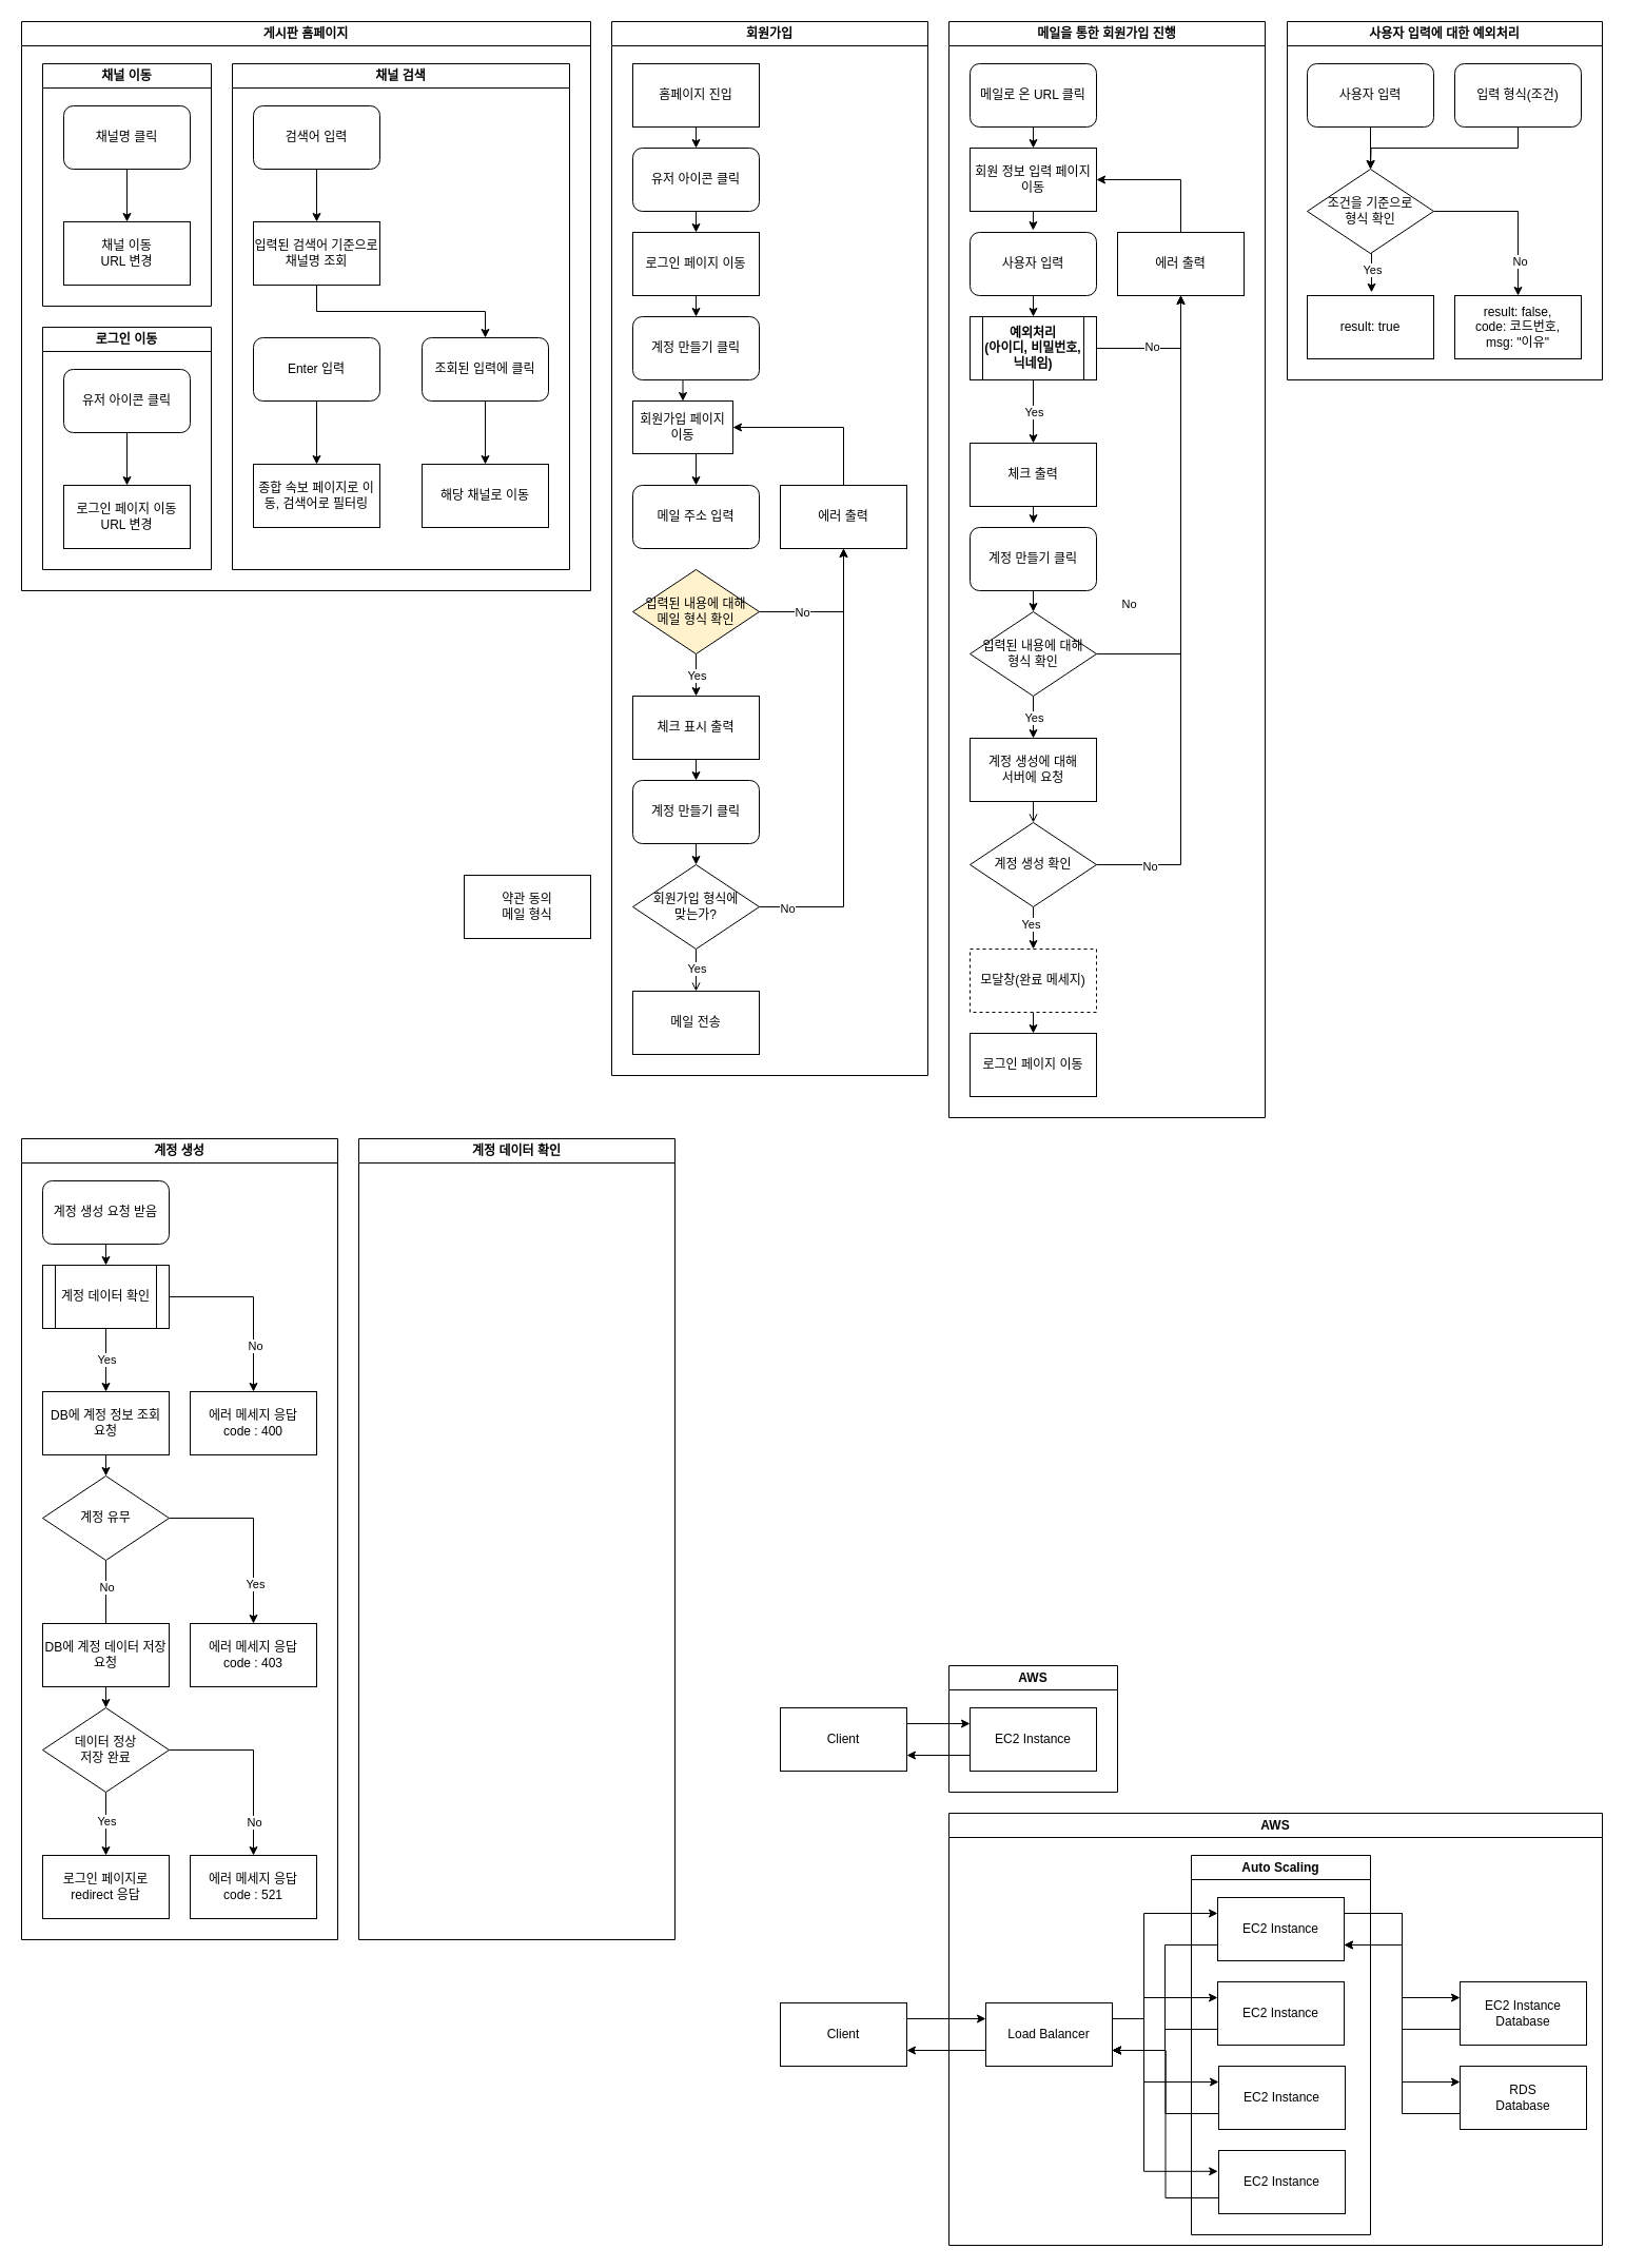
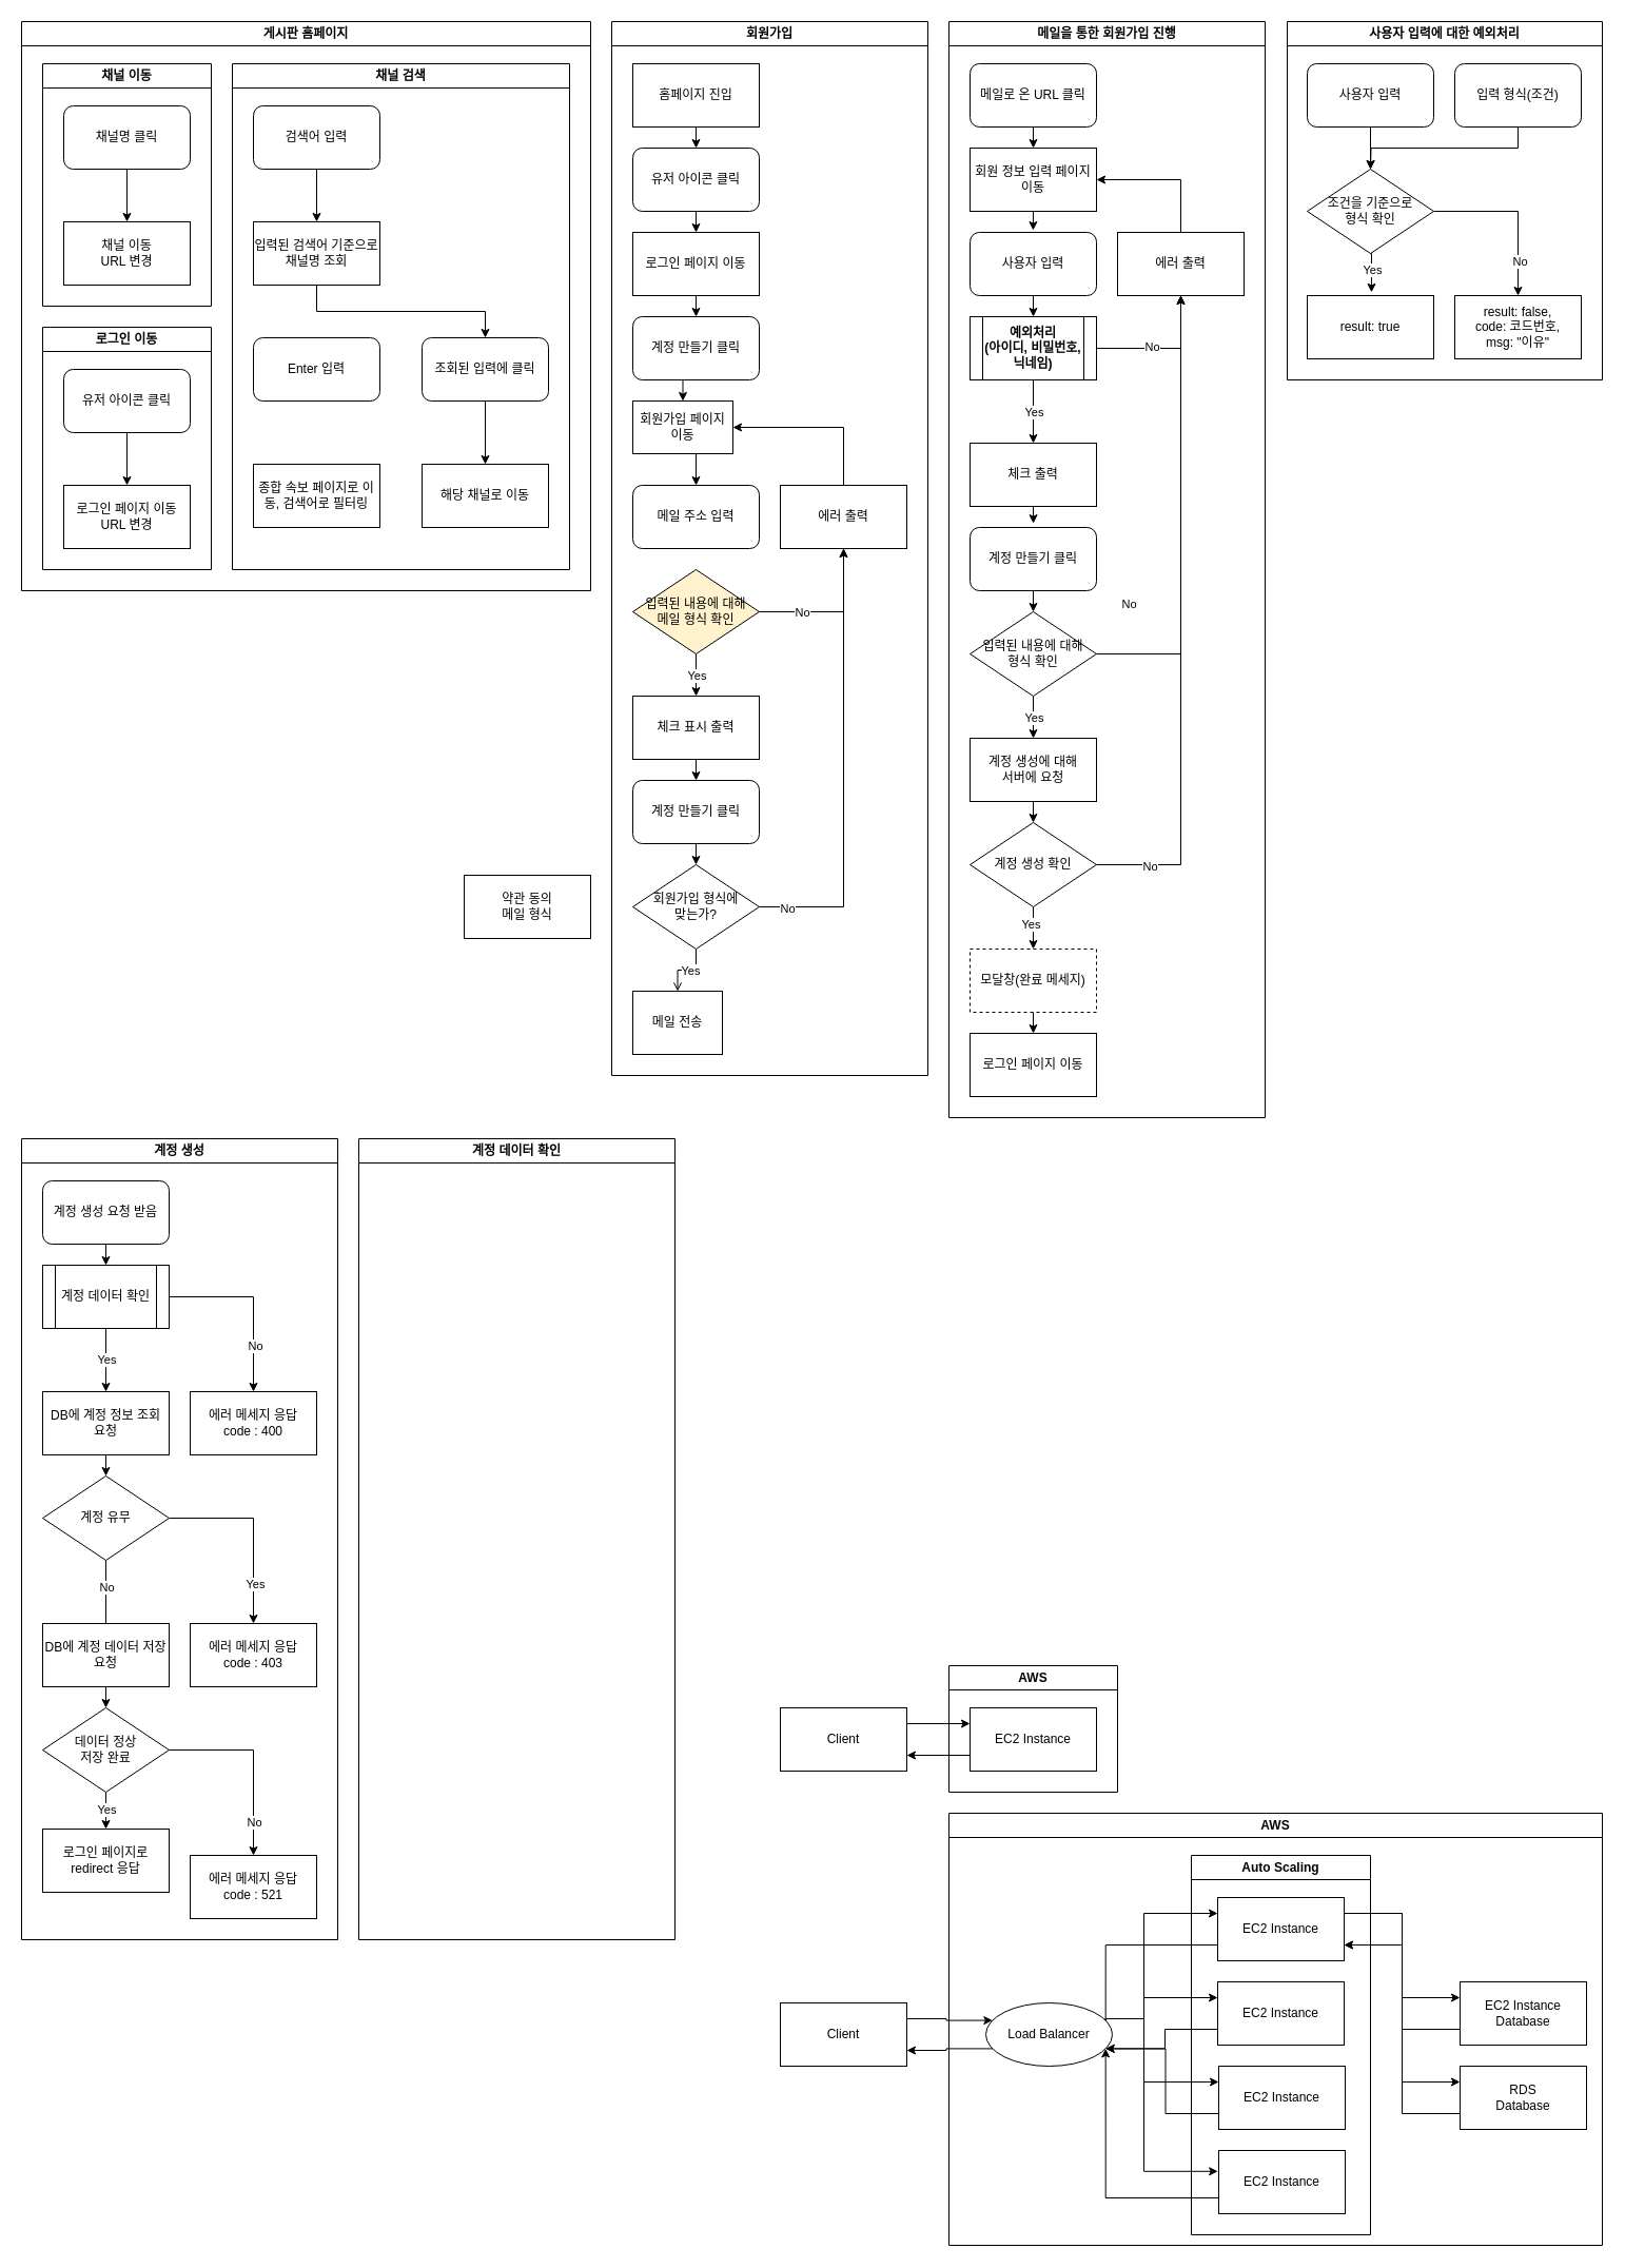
- <mxCell id="16" style="edgeStyle=orthogonalEdgeStyle;rounded=0;orthogonalLoop=1;jettySize=auto;html=1;exitX=0.5;exitY=1;exitDx=0;exitDy=0;entryX=0.5;entryY=0;entryDx=0;entryDy=0;" edge="1" parent="11" source="17" target="18"><mxGeometry relative="1" as="geometry" /></mxCell>
- <mxCell id="74" style="edgeStyle=orthogonalEdgeStyle;rounded=0;orthogonalLoop=1;jettySize=auto;html=1;exitX=0.5;exitY=1;exitDx=0;exitDy=0;entryX=0.5;entryY=0;entryDx=0;entryDy=0;endArrow=open;" edge="1" parent="52" source="75" target="80"><mxGeometry relative="1" as="geometry" /></mxCell>
+ <mxCell id="74" style="edgeStyle=orthogonalEdgeStyle;rounded=0;orthogonalLoop=1;jettySize=auto;html=1;exitX=0.5;exitY=1;exitDx=0;exitDy=0;entryX=0.5;entryY=0;entryDx=0;entryDy=0;" edge="1" parent="52" source="75" target="80"><mxGeometry relative="1" as="geometry" /></mxCell>
- <mxCell id="50" value="메일 전송" style="rounded=0;whiteSpace=wrap;html=1;" vertex="1" parent="22"><mxGeometry x="20" y="920" width="120" height="60" as="geometry" /></mxCell>
+ <mxCell id="50" value="메일 전송" style="rounded=0;whiteSpace=wrap;html=1;" vertex="1" parent="22"><mxGeometry x="20" y="920" width="85" height="60" as="geometry" /></mxCell>
- <mxCell id="121" value="로그인 페이지로 redirect 응답" style="rounded=0;whiteSpace=wrap;html=1;" vertex="1" parent="97"><mxGeometry x="20" y="680" width="120" height="60" as="geometry" /></mxCell>
+ <mxCell id="121" value="로그인 페이지로 redirect 응답" style="rounded=0;whiteSpace=wrap;html=1;" vertex="1" parent="97"><mxGeometry x="20" y="655" width="120" height="60" as="geometry" /></mxCell>
- <mxCell id="147" value="Load Balancer" style="rounded=0;whiteSpace=wrap;html=1;" vertex="1" parent="129"><mxGeometry x="35" y="180" width="120" height="60" as="geometry" /></mxCell>
+ <mxCell id="147" value="Load Balancer" style="ellipse;whiteSpace=wrap;html=1;" vertex="1" parent="129"><mxGeometry x="35" y="180" width="120" height="60" as="geometry" /></mxCell>
